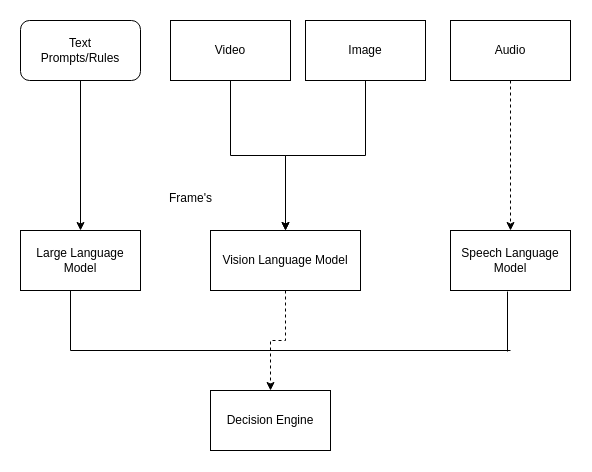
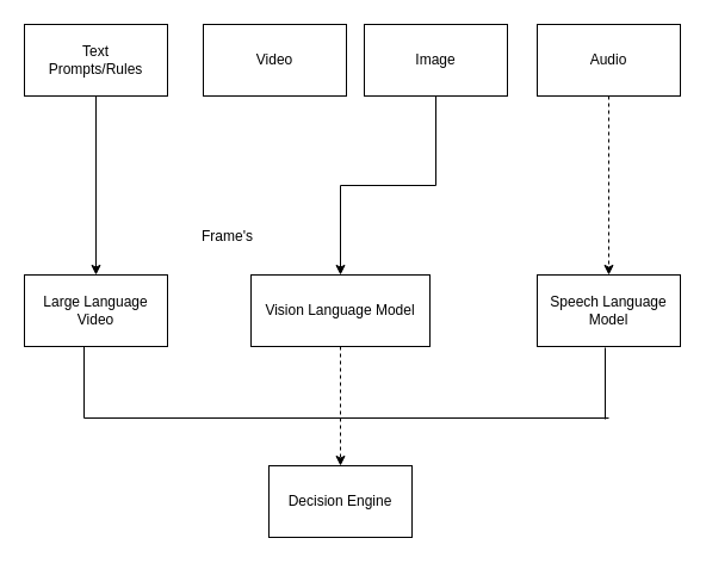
- <mxCell id="3" value="&lt;div&gt;Text&lt;/div&gt;&lt;div&gt;Prompts/Rules&lt;/div&gt;" style="whiteSpace=wrap;html=1;rounded=1;" vertex="1" parent="1"><mxGeometry x="20" y="20" width="120" height="60" as="geometry" /></mxCell>
+ <mxCell id="3" value="&lt;div&gt;Text&lt;/div&gt;&lt;div&gt;Prompts/Rules&lt;/div&gt;" style="rounded=0;whiteSpace=wrap;html=1;" vertex="1" parent="1"><mxGeometry x="20" y="20" width="120" height="60" as="geometry" /></mxCell>
- <mxCell id="4" style="edgeStyle=orthogonalEdgeStyle;rounded=0;orthogonalLoop=1;jettySize=auto;html=1;" edge="1" parent="1" source="5" target="11"><mxGeometry relative="1" as="geometry"><mxPoint x="230" y="120" as="targetPoint" /></mxGeometry></mxCell>
- <mxCell id="14" value="Large Language Model" style="rounded=0;whiteSpace=wrap;html=1;" vertex="1" parent="1"><mxGeometry x="20" y="230" width="120" height="60" as="geometry" /></mxCell>
+ <mxCell id="14" value="Large Language Video" style="rounded=0;whiteSpace=wrap;html=1;" vertex="1" parent="1"><mxGeometry x="20" y="230" width="120" height="60" as="geometry" /></mxCell>
- <mxCell id="15" value="Decision Engine" style="rounded=0;whiteSpace=wrap;html=1;" vertex="1" parent="1"><mxGeometry x="210" y="390" width="120" height="60" as="geometry" /></mxCell>
+ <mxCell id="15" value="Decision Engine" style="rounded=0;whiteSpace=wrap;html=1;" vertex="1" parent="1"><mxGeometry x="225" y="390" width="120" height="60" as="geometry" /></mxCell>
